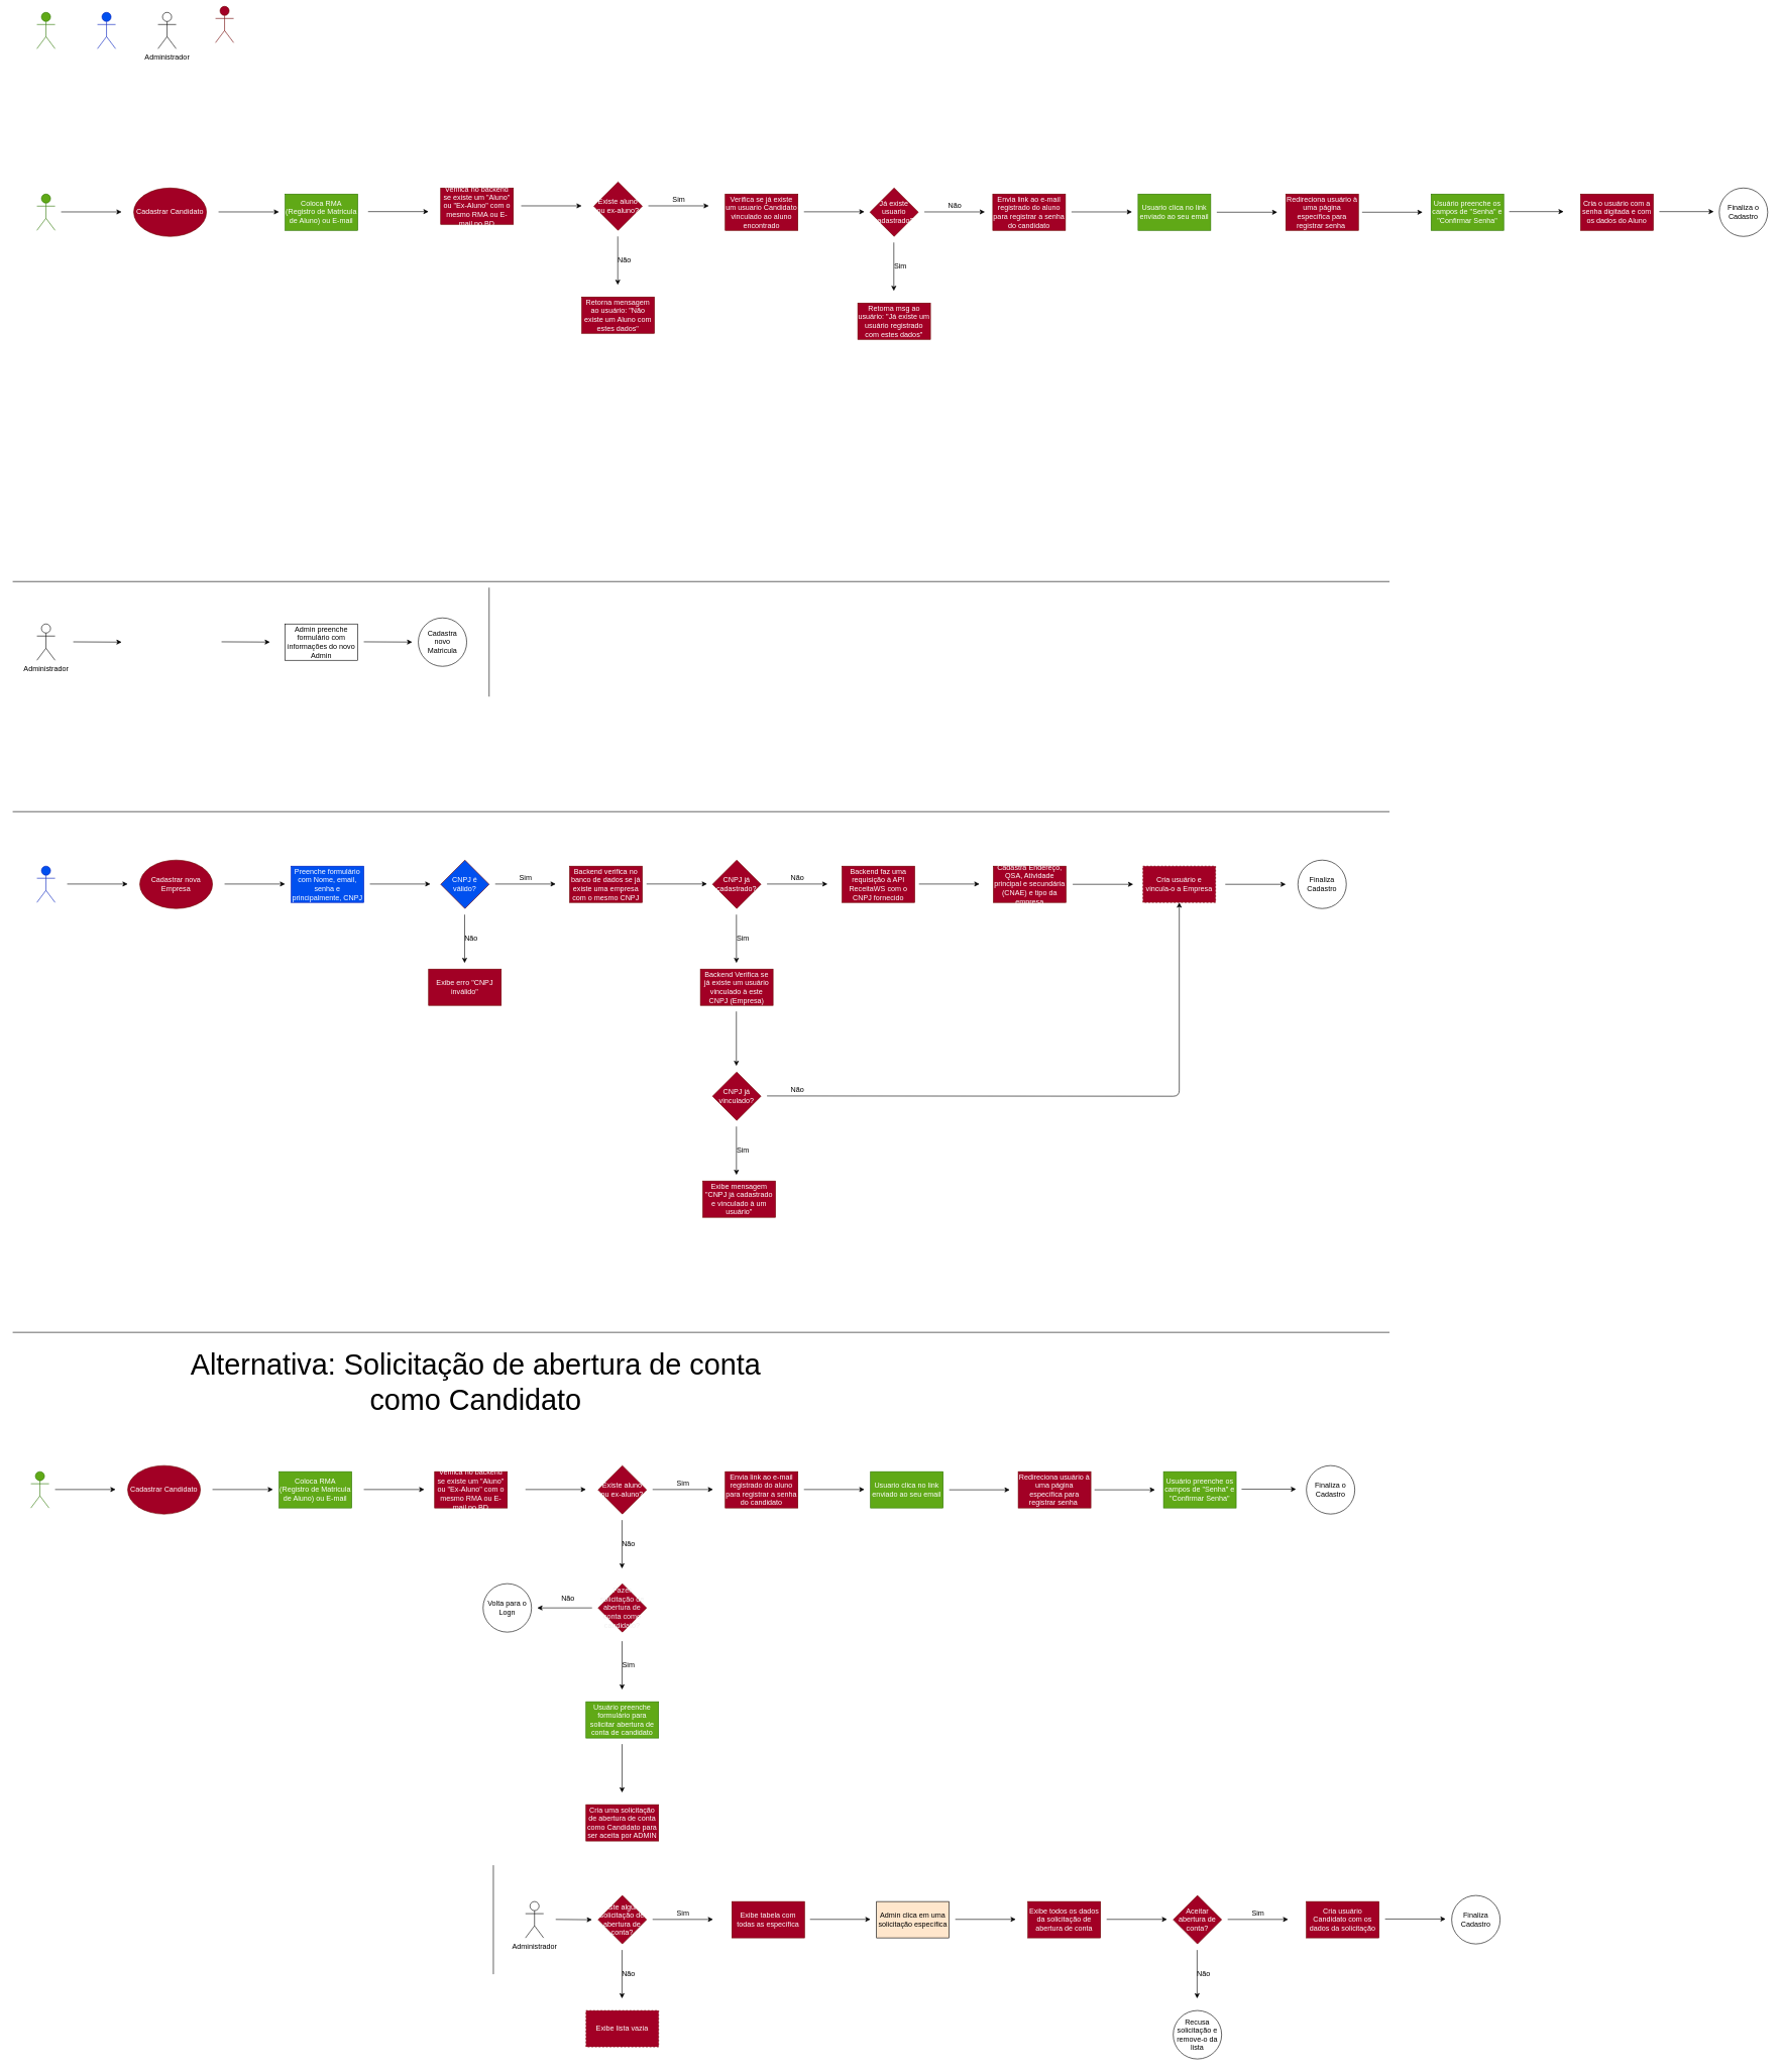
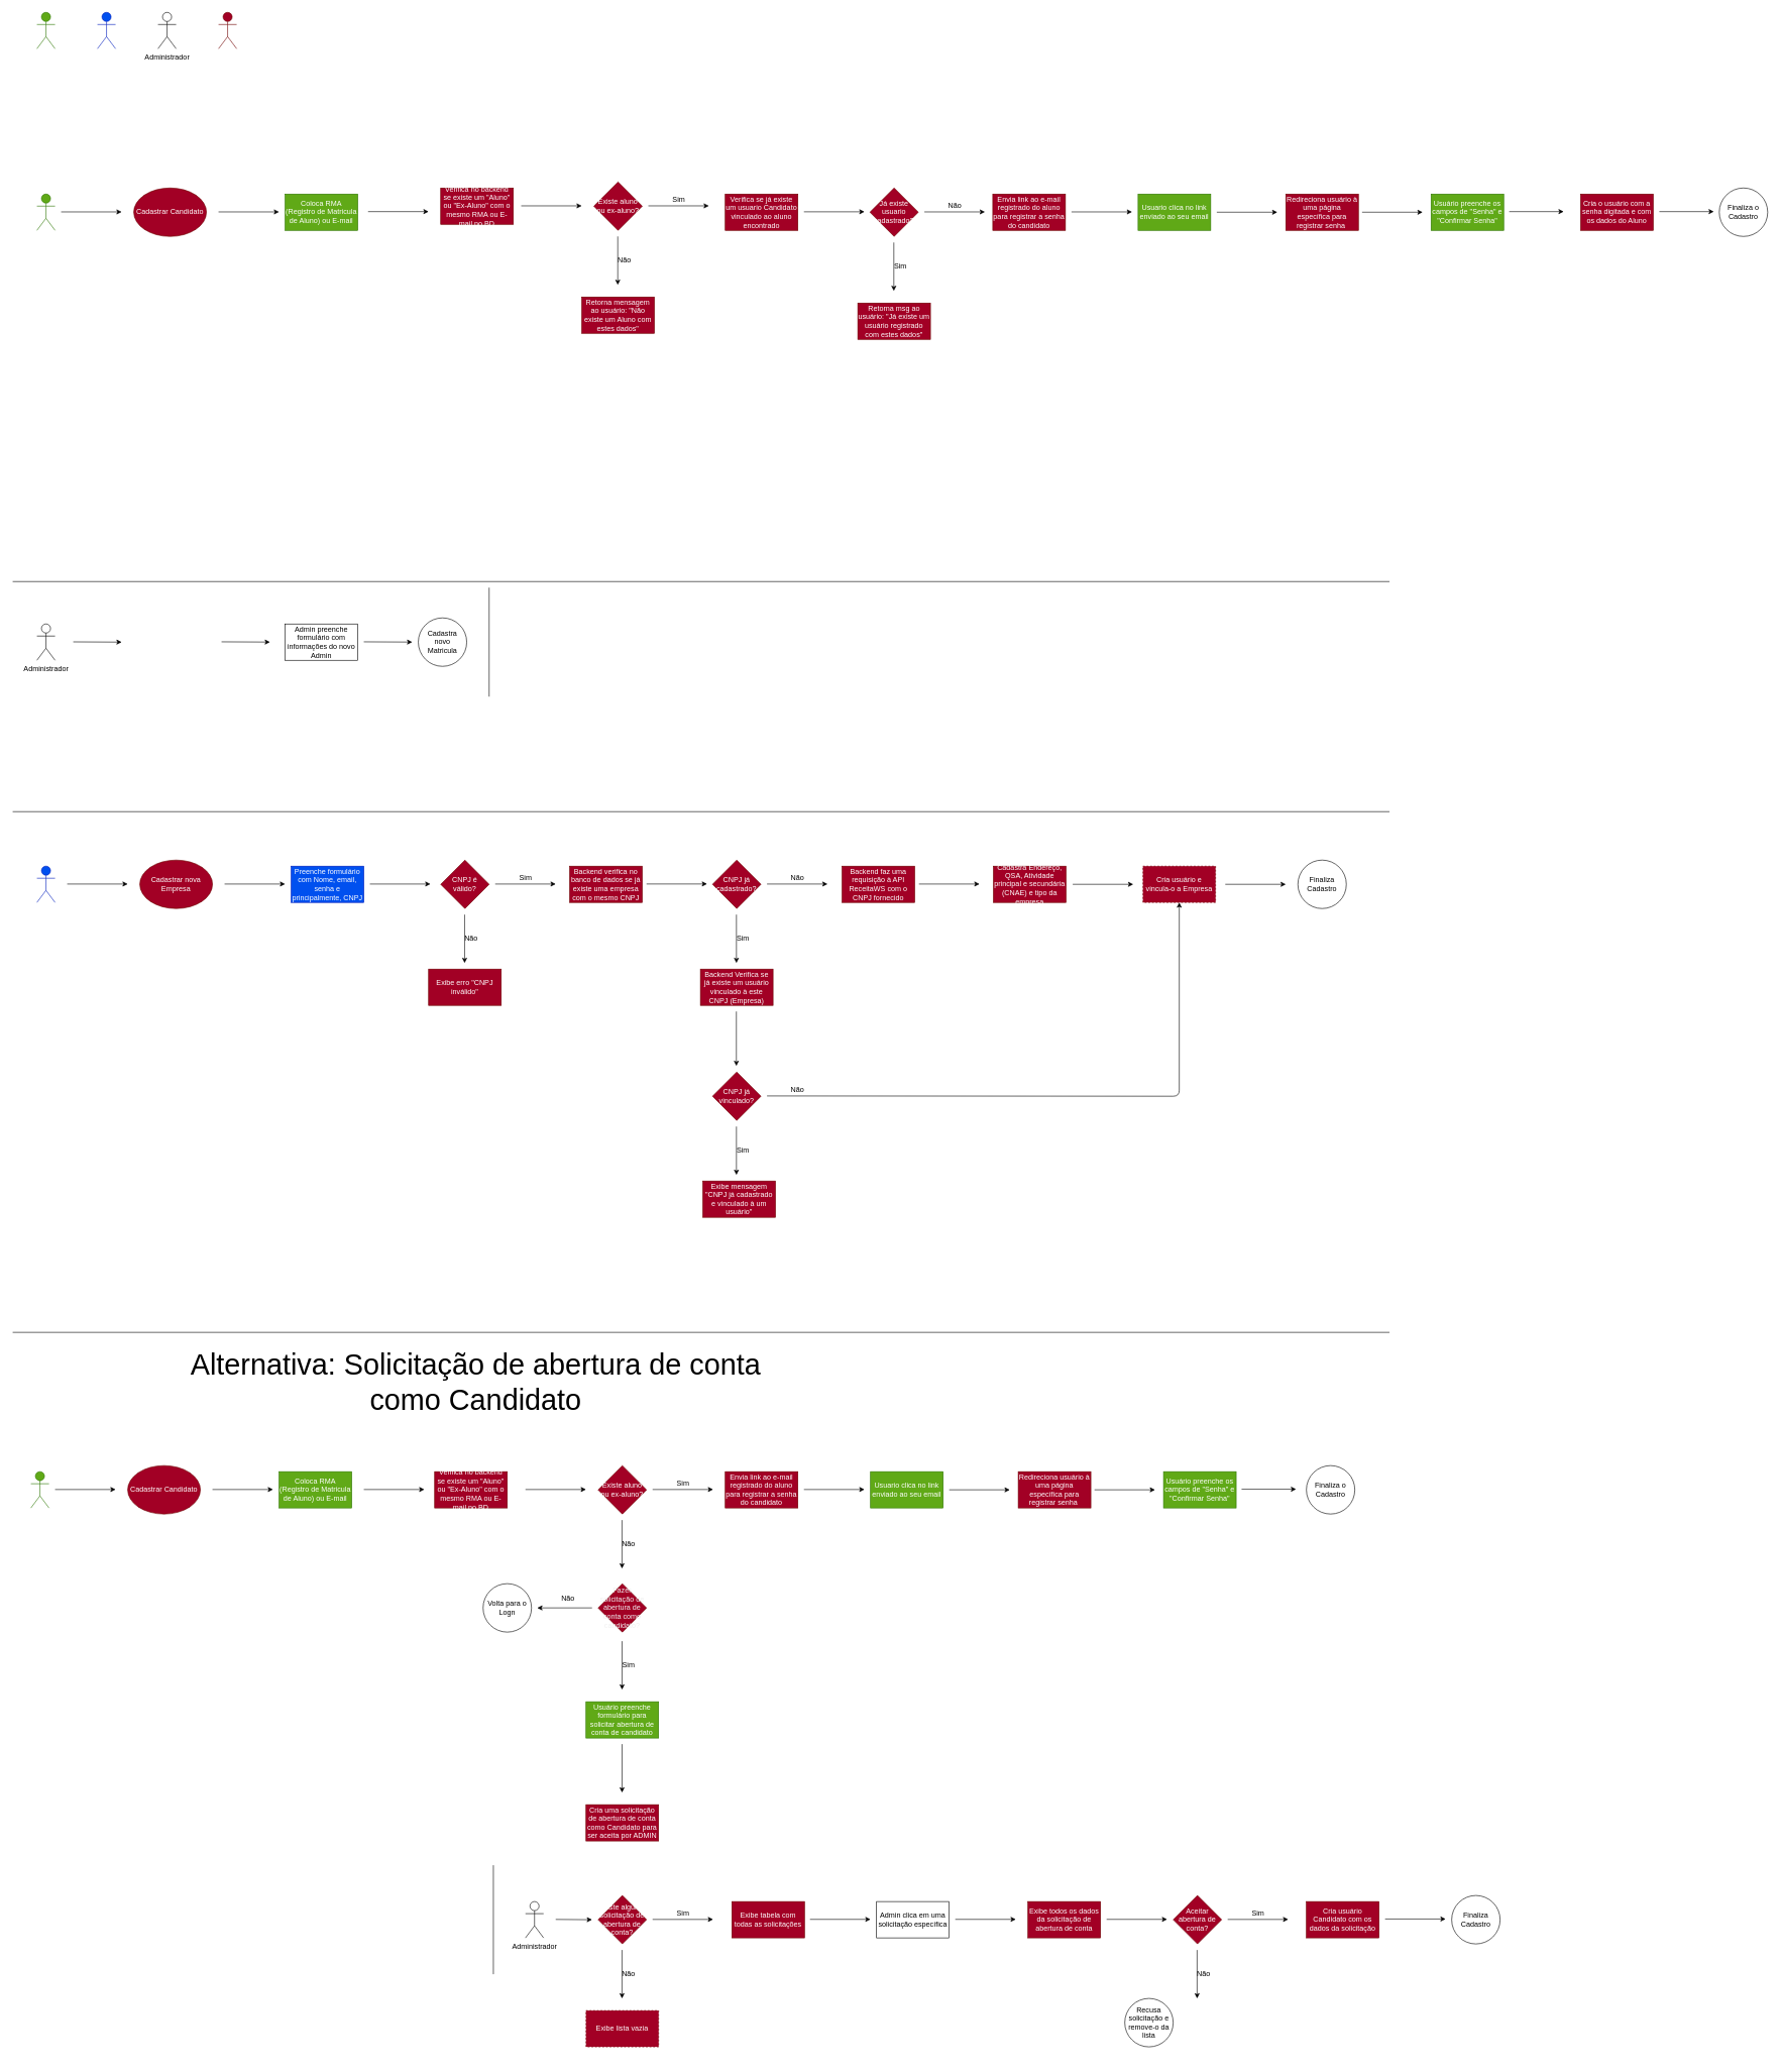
- <mxCell id="10" value="Backend (Sistema)" style="shape=umlActor;verticalLabelPosition=bottom;verticalAlign=top;html=1;outlineConnect=0;fillColor=#a20025;strokeColor=#6F0000;fontColor=#ffffff;" parent="1" vertex="1"><mxGeometry x="355" y="10" width="30" height="60" as="geometry" /></mxCell>
+ <mxCell id="10" value="Backend (Sistema)" style="shape=umlActor;verticalLabelPosition=bottom;verticalAlign=top;html=1;outlineConnect=0;fillColor=#a20025;strokeColor=#6F0000;fontColor=#ffffff;" parent="1" vertex="1"><mxGeometry x="360" y="20" width="30" height="60" as="geometry" /></mxCell>
- <mxCell id="40" value="CNPJ é válido?" style="rhombus;whiteSpace=wrap;html=1;fillColor=#0050ef;strokeColor=#6F0000;fontColor=#ffffff;" parent="1" vertex="1"><mxGeometry x="727" y="1420" width="80" height="80" as="geometry" /></mxCell>
+ <mxCell id="40" value="CNPJ é válido?" style="rhombus;whiteSpace=wrap;html=1;fillColor=#a20025;strokeColor=#6F0000;fontColor=#ffffff;" parent="1" vertex="1"><mxGeometry x="727" y="1420" width="80" height="80" as="geometry" /></mxCell>
- <mxCell id="73" value="Exibe tabela com todas as específica" style="rounded=0;whiteSpace=wrap;html=1;fillColor=#a20025;strokeColor=#6F0000;fontColor=#ffffff;" parent="1" vertex="1"><mxGeometry x="1208" y="3140" width="120" height="60" as="geometry" /></mxCell>
+ <mxCell id="73" value="Exibe tabela com todas as solicitações" style="rounded=0;whiteSpace=wrap;html=1;fillColor=#a20025;strokeColor=#6F0000;fontColor=#ffffff;" parent="1" vertex="1"><mxGeometry x="1208" y="3140" width="120" height="60" as="geometry" /></mxCell>
- <mxCell id="74" value="Admin clica em uma solicitação específica" style="rounded=0;whiteSpace=wrap;html=1;fillColor=#ffe6cc;" parent="1" vertex="1"><mxGeometry x="1447" y="3140" width="120" height="60" as="geometry" /></mxCell>
+ <mxCell id="74" value="Admin clica em uma solicitação específica" style="rounded=0;whiteSpace=wrap;html=1;" parent="1" vertex="1"><mxGeometry x="1447" y="3140" width="120" height="60" as="geometry" /></mxCell>
- <mxCell id="84" value="Recusa solicitação e remove-o da lista" style="ellipse;whiteSpace=wrap;html=1;aspect=fixed;" parent="1" vertex="1"><mxGeometry x="1937" y="3320" width="80" height="80" as="geometry" /></mxCell>
+ <mxCell id="84" value="Recusa solicitação e remove-o da lista" style="ellipse;whiteSpace=wrap;html=1;aspect=fixed;" parent="1" vertex="1"><mxGeometry x="1857" y="3300" width="80" height="80" as="geometry" /></mxCell>
